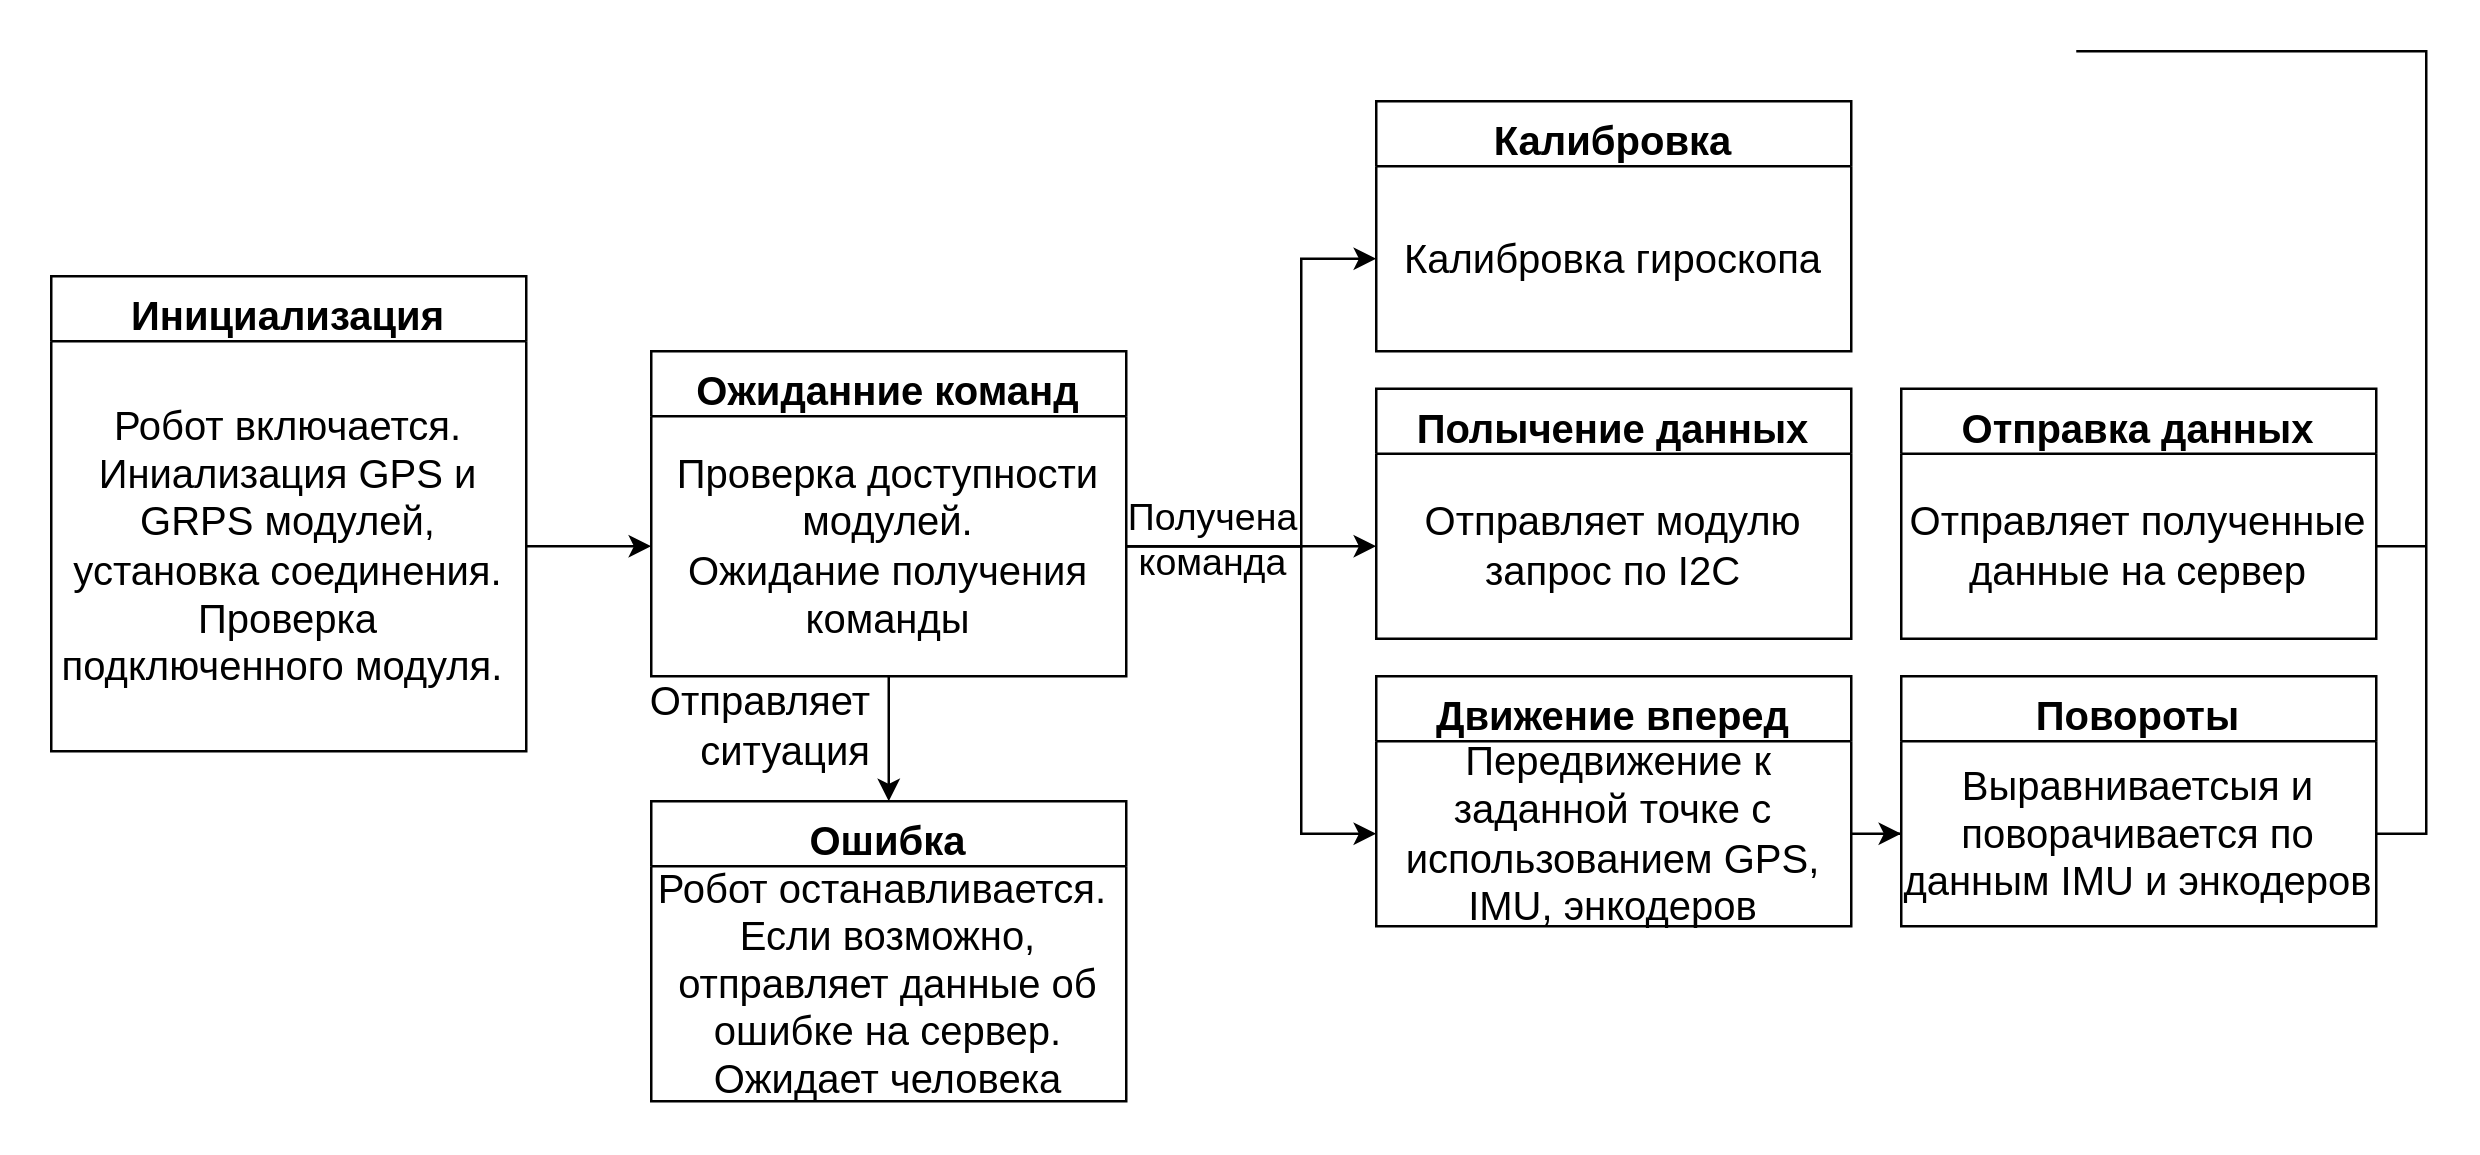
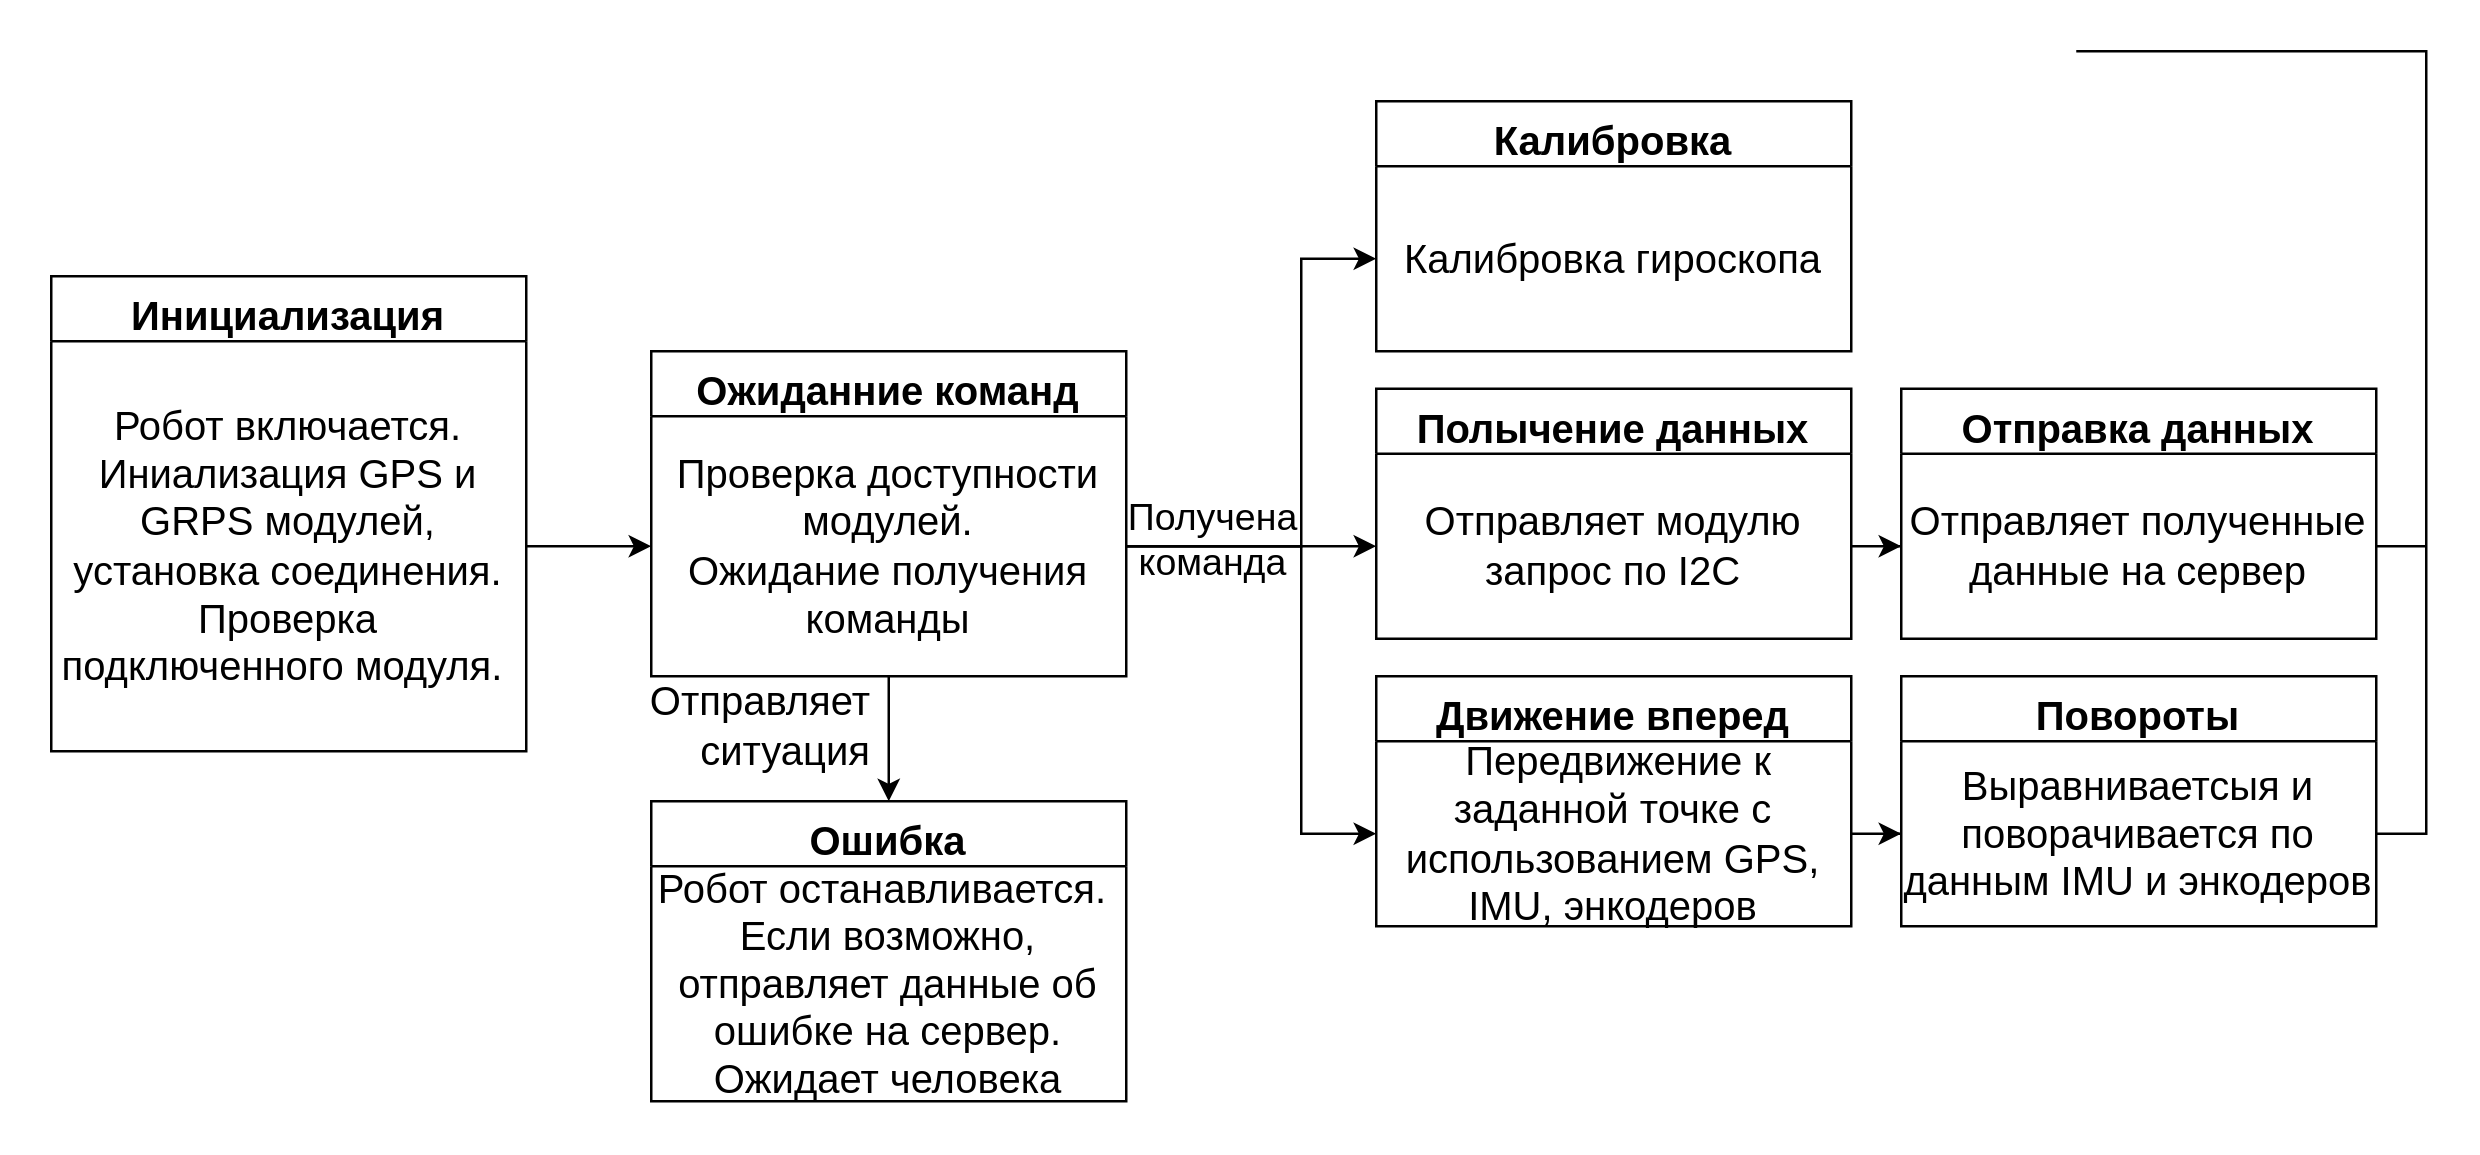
+ <mxCell id="25" style="edgeStyle=orthogonalEdgeStyle;rounded=0;orthogonalLoop=1;jettySize=auto;html=1;entryX=0;entryY=0.5;entryDx=0;entryDy=0;fontSize=16;" parent="1" source="7" target="24" edge="1"><mxGeometry relative="1" as="geometry" /></mxCell>
